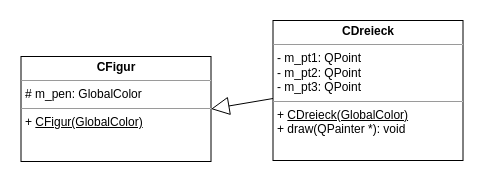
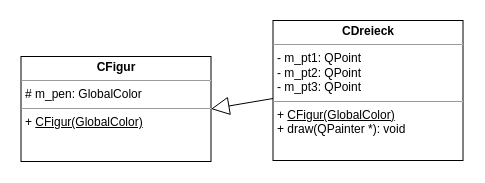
- <mxCell id="3" value="&lt;p style=&quot;margin: 0px ; margin-top: 4px ; text-align: center&quot;&gt;&lt;b&gt;CDreieck&lt;/b&gt;&lt;/p&gt;&lt;hr size=&quot;1&quot;&gt;&lt;p style=&quot;margin: 0px ; margin-left: 4px&quot;&gt;- m_pt1: QPoint&lt;br&gt;- m_pt2: QPoint&lt;br&gt;&lt;/p&gt;&lt;p style=&quot;margin: 0px ; margin-left: 4px&quot;&gt;- m_pt3: QPoint&lt;br&gt;&lt;/p&gt;&lt;hr size=&quot;1&quot;&gt;&lt;p style=&quot;margin: 0px ; margin-left: 4px&quot;&gt;+ &lt;u&gt;CDreieck(GlobalColor)&lt;/u&gt;&lt;/p&gt;&lt;p style=&quot;margin: 0px ; margin-left: 4px&quot;&gt;+ draw(QPainter *): void&lt;/p&gt;" style="verticalAlign=top;align=left;overflow=fill;fontSize=12;fontFamily=Helvetica;html=1;rounded=0;shadow=0;comic=0;labelBackgroundColor=none;strokeColor=#000000;strokeWidth=1;fillColor=#ffffff;" parent="1" vertex="1"><mxGeometry x="272.5" y="20" width="190" height="140" as="geometry" /></mxCell>
+ <mxCell id="3" value="&lt;p style=&quot;margin: 0px ; margin-top: 4px ; text-align: center&quot;&gt;&lt;b&gt;CDreieck&lt;/b&gt;&lt;/p&gt;&lt;hr size=&quot;1&quot;&gt;&lt;p style=&quot;margin: 0px ; margin-left: 4px&quot;&gt;- m_pt1: QPoint&lt;br&gt;- m_pt2: QPoint&lt;br&gt;&lt;/p&gt;&lt;p style=&quot;margin: 0px ; margin-left: 4px&quot;&gt;- m_pt3: QPoint&lt;br&gt;&lt;/p&gt;&lt;hr size=&quot;1&quot;&gt;&lt;p style=&quot;margin: 0px ; margin-left: 4px&quot;&gt;+ &lt;u&gt;CFigur(GlobalColor)&lt;/u&gt;&lt;/p&gt;&lt;p style=&quot;margin: 0px ; margin-left: 4px&quot;&gt;+ draw(QPainter *): void&lt;/p&gt;" style="verticalAlign=top;align=left;overflow=fill;fontSize=12;fontFamily=Helvetica;html=1;rounded=0;shadow=0;comic=0;labelBackgroundColor=none;strokeColor=#000000;strokeWidth=1;fillColor=#ffffff;" parent="1" vertex="1"><mxGeometry x="272.5" y="20" width="190" height="140" as="geometry" /></mxCell>
